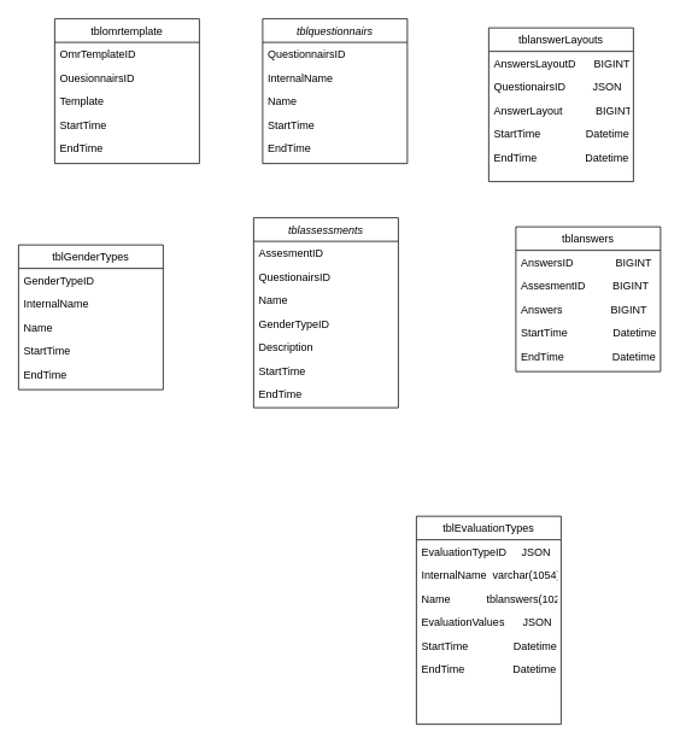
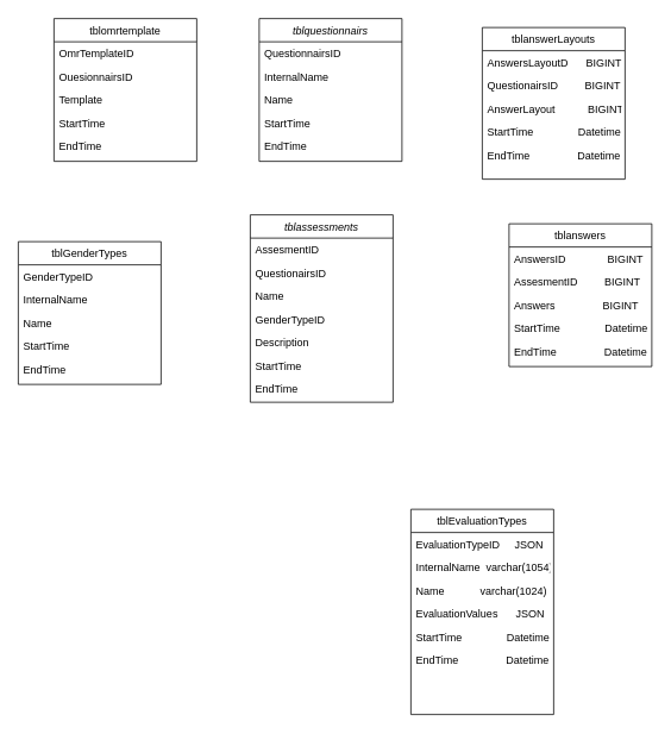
- <mxCell id="22" value="QuestionairsID         JSON" style="text;align=left;verticalAlign=top;spacingLeft=4;spacingRight=4;overflow=hidden;rotatable=0;points=[[0,0.5],[1,0.5]];portConstraint=eastwest;rounded=0;shadow=0;html=0;" parent="20" vertex="1"><mxGeometry y="52" width="160" height="26" as="geometry" /></mxCell>
+ <mxCell id="22" value="QuestionairsID         BIGINT" style="text;align=left;verticalAlign=top;spacingLeft=4;spacingRight=4;overflow=hidden;rotatable=0;points=[[0,0.5],[1,0.5]];portConstraint=eastwest;rounded=0;shadow=0;html=0;" parent="20" vertex="1"><mxGeometry y="52" width="160" height="26" as="geometry" /></mxCell>
- <mxCell id="43" value="Name            tblanswers(1024)" style="text;align=left;verticalAlign=top;spacingLeft=4;spacingRight=4;overflow=hidden;rotatable=0;points=[[0,0.5],[1,0.5]];portConstraint=eastwest;rounded=0;shadow=0;html=0;" parent="40" vertex="1"><mxGeometry y="78" width="160" height="26" as="geometry" /></mxCell>
+ <mxCell id="43" value="Name            varchar(1024)" style="text;align=left;verticalAlign=top;spacingLeft=4;spacingRight=4;overflow=hidden;rotatable=0;points=[[0,0.5],[1,0.5]];portConstraint=eastwest;rounded=0;shadow=0;html=0;" parent="40" vertex="1"><mxGeometry y="78" width="160" height="26" as="geometry" /></mxCell>
